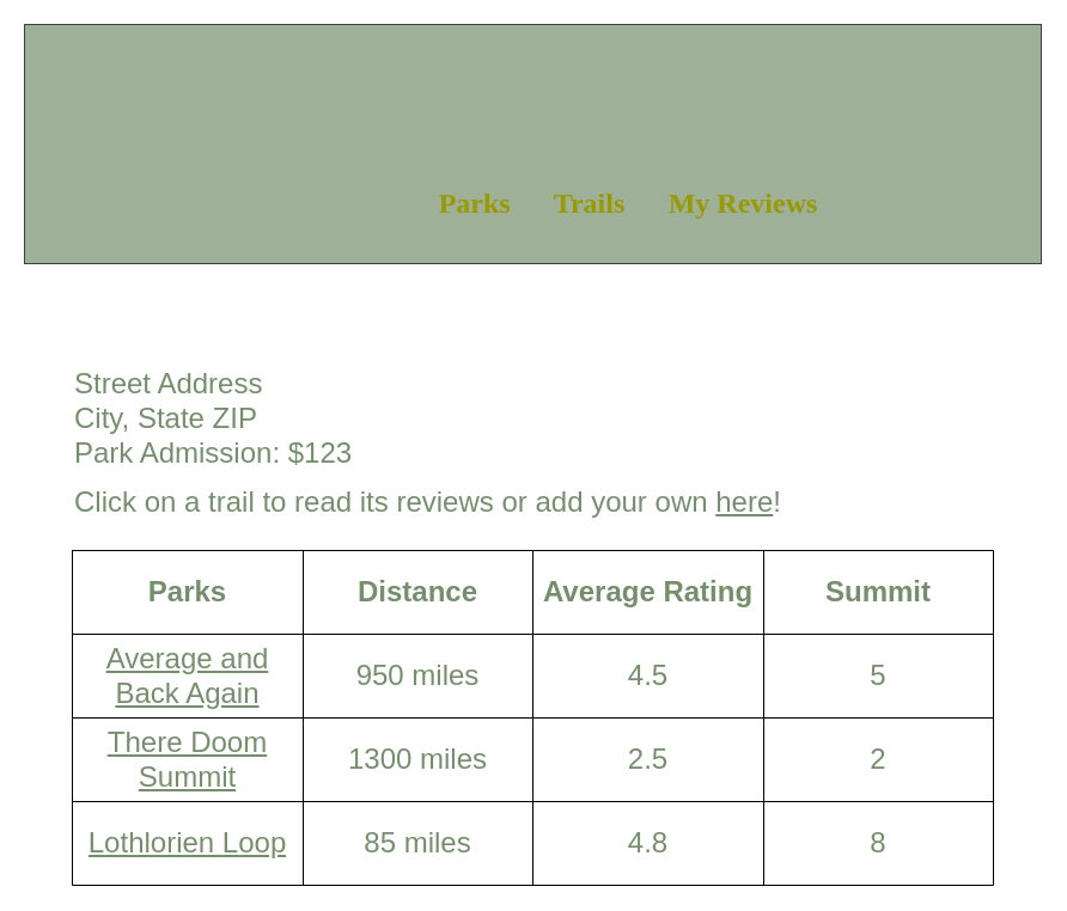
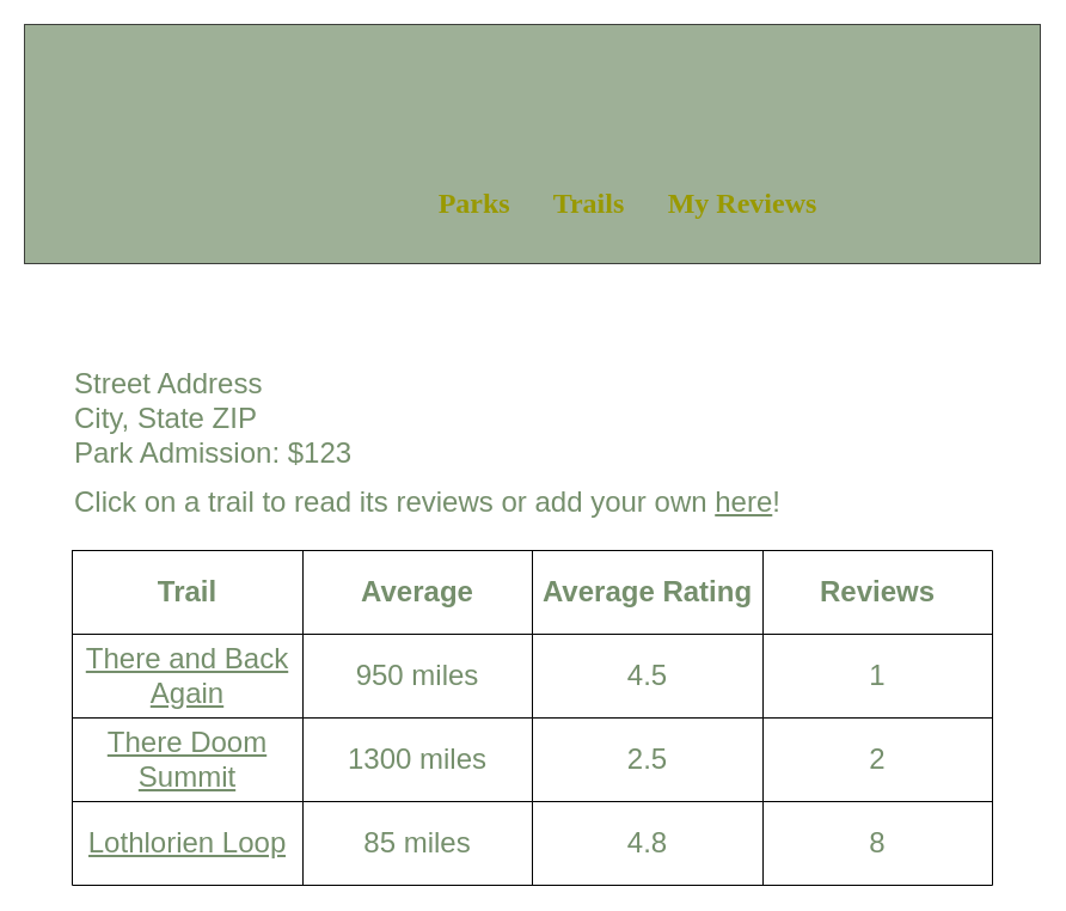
- <mxCell id="6" value="Parks" style="shape=partialRectangle;html=1;whiteSpace=wrap;connectable=0;overflow=hidden;fillColor=none;top=0;left=0;bottom=0;right=0;pointerEvents=1;fontSize=24;fontColor=#758F6C;fontStyle=1" parent="5" vertex="1"><mxGeometry width="193" height="70" as="geometry"><mxRectangle width="193" height="70" as="alternateBounds" /></mxGeometry></mxCell>
+ <mxCell id="6" value="Trail" style="shape=partialRectangle;html=1;whiteSpace=wrap;connectable=0;overflow=hidden;fillColor=none;top=0;left=0;bottom=0;right=0;pointerEvents=1;fontSize=24;fontColor=#758F6C;fontStyle=1" parent="5" vertex="1"><mxGeometry width="193" height="70" as="geometry"><mxRectangle width="193" height="70" as="alternateBounds" /></mxGeometry></mxCell>
- <mxCell id="7" value="Distance" style="shape=partialRectangle;html=1;whiteSpace=wrap;connectable=0;overflow=hidden;fillColor=none;top=0;left=0;bottom=0;right=0;pointerEvents=1;fontSize=24;fontColor=#758F6C;fontStyle=1" parent="5" vertex="1"><mxGeometry x="193" width="192" height="70" as="geometry"><mxRectangle width="192" height="70" as="alternateBounds" /></mxGeometry></mxCell>
+ <mxCell id="7" value="Average" style="shape=partialRectangle;html=1;whiteSpace=wrap;connectable=0;overflow=hidden;fillColor=none;top=0;left=0;bottom=0;right=0;pointerEvents=1;fontSize=24;fontColor=#758F6C;fontStyle=1" parent="5" vertex="1"><mxGeometry x="193" width="192" height="70" as="geometry"><mxRectangle width="192" height="70" as="alternateBounds" /></mxGeometry></mxCell>
- <mxCell id="9" value="Summit" style="shape=partialRectangle;html=1;whiteSpace=wrap;connectable=0;overflow=hidden;fillColor=none;top=0;left=0;bottom=0;right=0;pointerEvents=1;fontSize=24;fontColor=#758F6C;fontStyle=1" parent="5" vertex="1"><mxGeometry x="578" width="192" height="70" as="geometry"><mxRectangle width="192" height="70" as="alternateBounds" /></mxGeometry></mxCell>
+ <mxCell id="9" value="Reviews" style="shape=partialRectangle;html=1;whiteSpace=wrap;connectable=0;overflow=hidden;fillColor=none;top=0;left=0;bottom=0;right=0;pointerEvents=1;fontSize=24;fontColor=#758F6C;fontStyle=1" parent="5" vertex="1"><mxGeometry x="578" width="192" height="70" as="geometry"><mxRectangle width="192" height="70" as="alternateBounds" /></mxGeometry></mxCell>
- <mxCell id="11" value="Average and Back Again" style="shape=partialRectangle;html=1;whiteSpace=wrap;connectable=0;overflow=hidden;fillColor=none;top=0;left=0;bottom=0;right=0;pointerEvents=1;fontSize=24;fontColor=#758F6C;strokeColor=default;perimeterSpacing=0;fontStyle=4" parent="10" vertex="1"><mxGeometry width="193" height="70" as="geometry"><mxRectangle width="193" height="70" as="alternateBounds" /></mxGeometry></mxCell>
+ <mxCell id="11" value="There and Back Again" style="shape=partialRectangle;html=1;whiteSpace=wrap;connectable=0;overflow=hidden;fillColor=none;top=0;left=0;bottom=0;right=0;pointerEvents=1;fontSize=24;fontColor=#758F6C;strokeColor=default;perimeterSpacing=0;fontStyle=4" parent="10" vertex="1"><mxGeometry width="193" height="70" as="geometry"><mxRectangle width="193" height="70" as="alternateBounds" /></mxGeometry></mxCell>
- <mxCell id="14" value="5" style="shape=partialRectangle;html=1;whiteSpace=wrap;connectable=0;overflow=hidden;fillColor=none;top=0;left=0;bottom=0;right=0;pointerEvents=1;fontSize=24;fontColor=#758F6C;strokeColor=default;perimeterSpacing=0;" parent="10" vertex="1"><mxGeometry x="578" width="192" height="70" as="geometry"><mxRectangle width="192" height="70" as="alternateBounds" /></mxGeometry></mxCell>
+ <mxCell id="14" value="1" style="shape=partialRectangle;html=1;whiteSpace=wrap;connectable=0;overflow=hidden;fillColor=none;top=0;left=0;bottom=0;right=0;pointerEvents=1;fontSize=24;fontColor=#758F6C;strokeColor=default;perimeterSpacing=0;" parent="10" vertex="1"><mxGeometry x="578" width="192" height="70" as="geometry"><mxRectangle width="192" height="70" as="alternateBounds" /></mxGeometry></mxCell>
